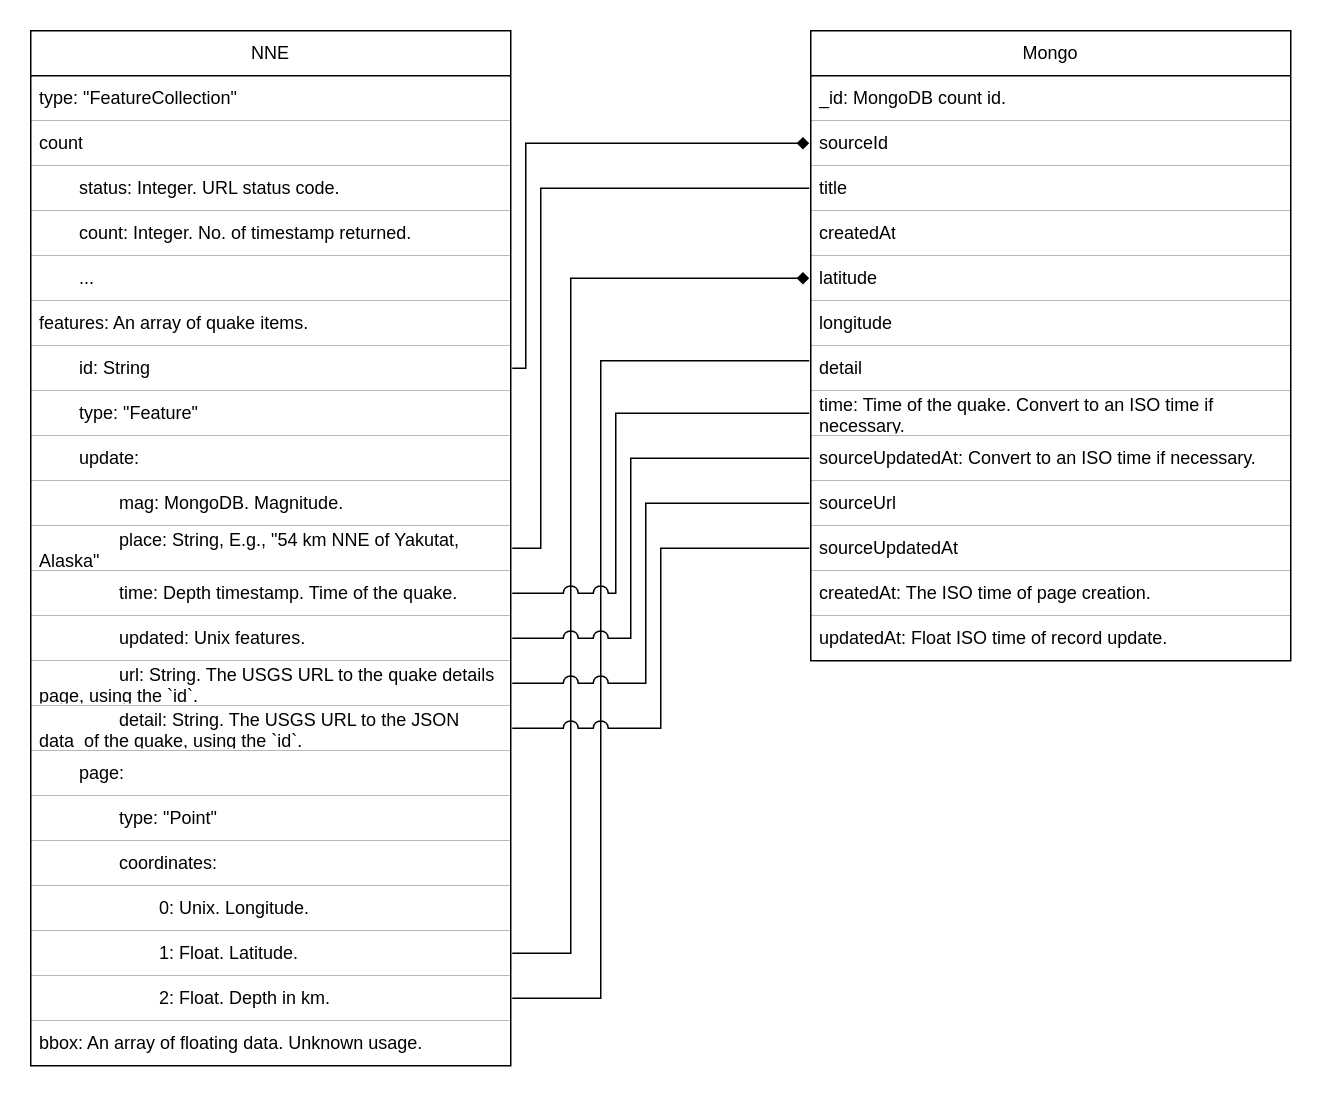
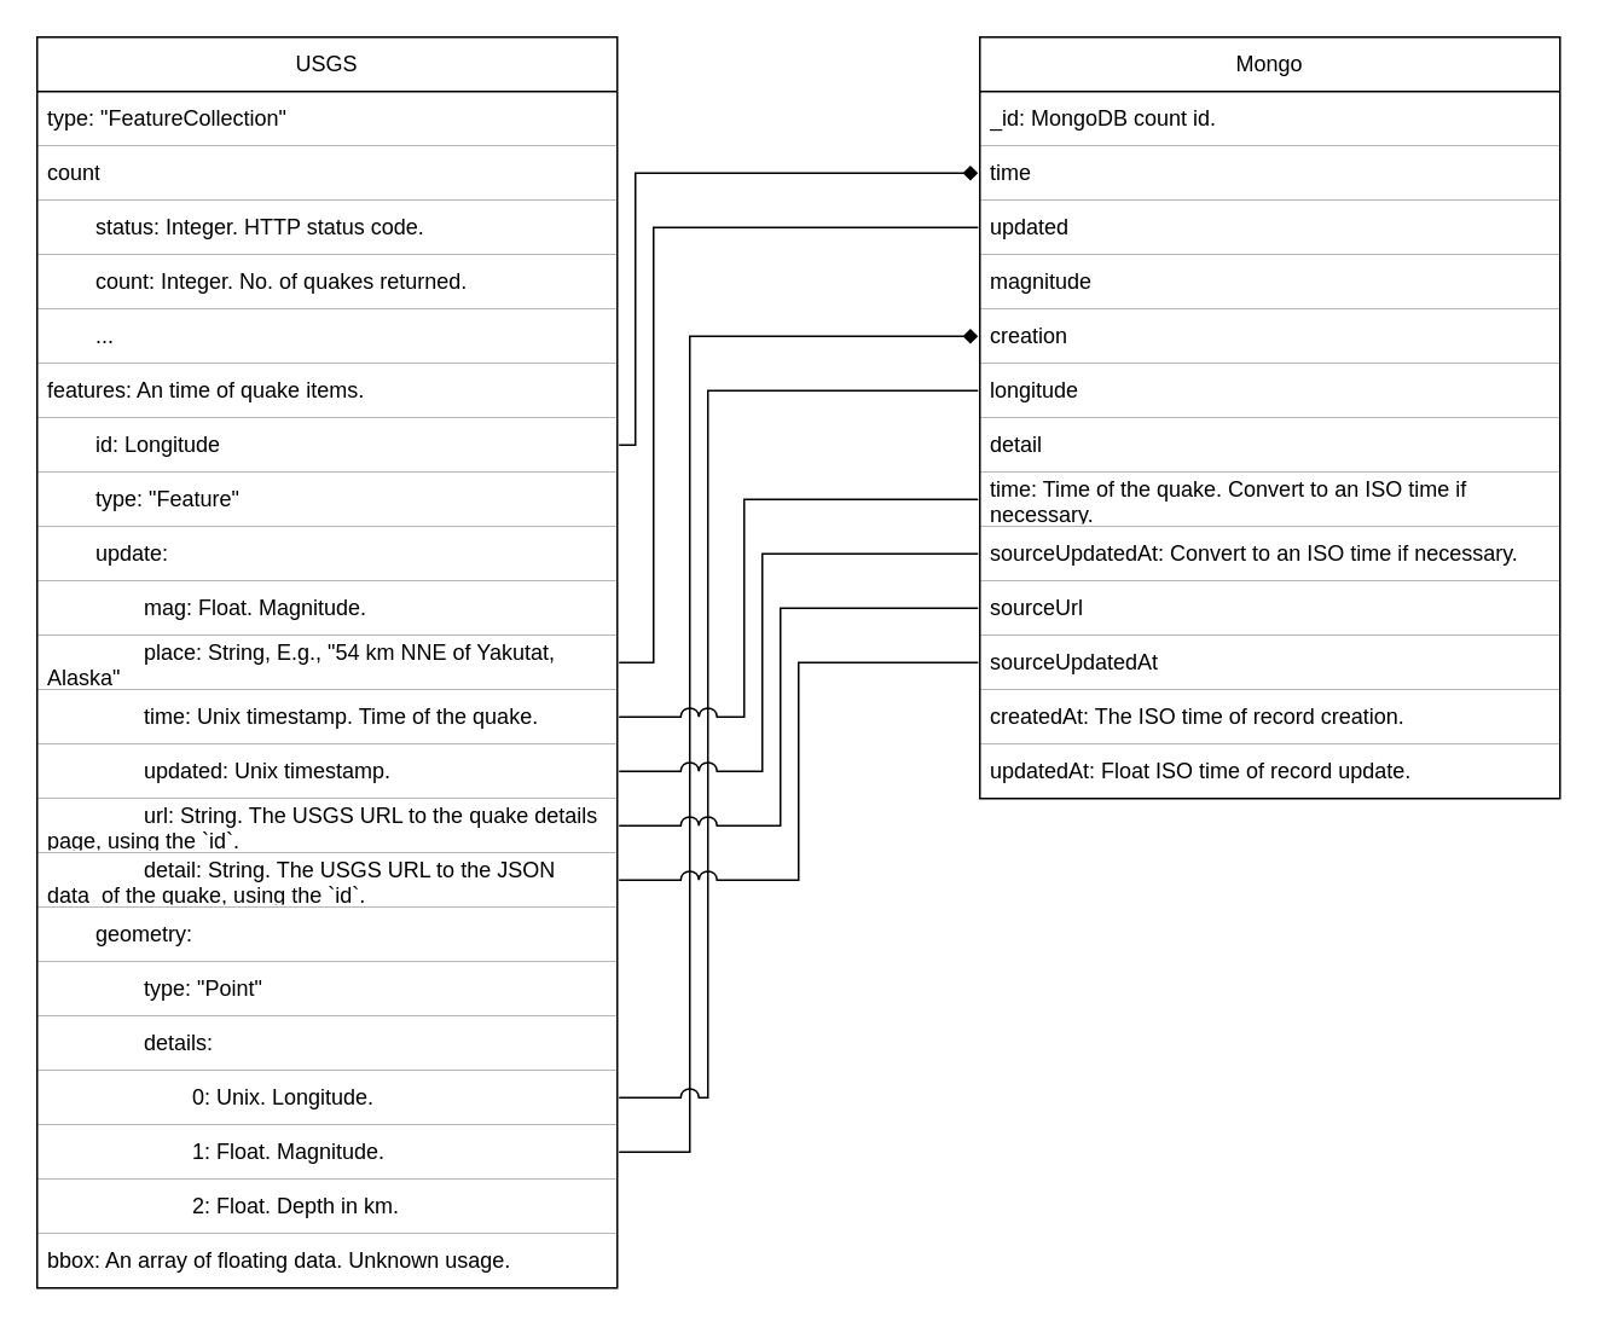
- <mxCell id="2" value="NNE" style="swimlane;fontStyle=0;childLayout=stackLayout;horizontal=1;startSize=30;horizontalStack=0;resizeParent=1;resizeParentMax=0;resizeLast=0;collapsible=1;marginBottom=0;whiteSpace=wrap;html=1;" parent="1" vertex="1"><mxGeometry x="20" y="20" width="320" height="690" as="geometry" /></mxCell>
+ <mxCell id="2" value="USGS" style="swimlane;fontStyle=0;childLayout=stackLayout;horizontal=1;startSize=30;horizontalStack=0;resizeParent=1;resizeParentMax=0;resizeLast=0;collapsible=1;marginBottom=0;whiteSpace=wrap;html=1;" parent="1" vertex="1"><mxGeometry x="20" y="20" width="320" height="690" as="geometry" /></mxCell>
- <mxCell id="27" value="sourceId" style="text;strokeColor=default;fillColor=none;align=left;verticalAlign=middle;spacingLeft=4;spacingRight=4;overflow=hidden;points=[[0,0.5],[1,0.5]];portConstraint=eastwest;rotatable=0;whiteSpace=wrap;html=1;strokeWidth=0;perimeterSpacing=1;dashed=1;" parent="25" vertex="1"><mxGeometry y="60" width="320" height="30" as="geometry" /></mxCell>
+ <mxCell id="27" value="time" style="text;strokeColor=default;fillColor=none;align=left;verticalAlign=middle;spacingLeft=4;spacingRight=4;overflow=hidden;points=[[0,0.5],[1,0.5]];portConstraint=eastwest;rotatable=0;whiteSpace=wrap;html=1;strokeWidth=0;perimeterSpacing=1;dashed=1;" parent="25" vertex="1"><mxGeometry y="60" width="320" height="30" as="geometry" /></mxCell>
- <mxCell id="5" value="&lt;span style=&quot;white-space: pre;&quot;&gt;&#09;&lt;/span&gt;status: Integer. URL status code." style="text;align=left;verticalAlign=middle;spacingLeft=4;spacingRight=4;overflow=hidden;points=[[0,0.5],[1,0.5]];portConstraint=eastwest;rotatable=0;whiteSpace=wrap;html=1;dashed=1;strokeColor=default;strokeWidth=0;perimeterSpacing=1;" parent="2" vertex="1"><mxGeometry y="90" width="320" height="30" as="geometry" /></mxCell>
+ <mxCell id="5" value="&lt;span style=&quot;white-space: pre;&quot;&gt;&#09;&lt;/span&gt;status: Integer. HTTP status code." style="text;align=left;verticalAlign=middle;spacingLeft=4;spacingRight=4;overflow=hidden;points=[[0,0.5],[1,0.5]];portConstraint=eastwest;rotatable=0;whiteSpace=wrap;html=1;dashed=1;strokeColor=default;strokeWidth=0;perimeterSpacing=1;" parent="2" vertex="1"><mxGeometry y="90" width="320" height="30" as="geometry" /></mxCell>
- <mxCell id="28" value="title" style="text;strokeColor=default;fillColor=none;align=left;verticalAlign=middle;spacingLeft=4;spacingRight=4;overflow=hidden;points=[[0,0.5],[1,0.5]];portConstraint=eastwest;rotatable=0;whiteSpace=wrap;html=1;strokeWidth=0;perimeterSpacing=1;dashed=1;" parent="25" vertex="1"><mxGeometry y="90" width="320" height="30" as="geometry" /></mxCell>
+ <mxCell id="28" value="updated" style="text;strokeColor=default;fillColor=none;align=left;verticalAlign=middle;spacingLeft=4;spacingRight=4;overflow=hidden;points=[[0,0.5],[1,0.5]];portConstraint=eastwest;rotatable=0;whiteSpace=wrap;html=1;strokeWidth=0;perimeterSpacing=1;dashed=1;" parent="25" vertex="1"><mxGeometry y="90" width="320" height="30" as="geometry" /></mxCell>
- <mxCell id="6" value="&lt;span style=&quot;white-space: pre;&quot;&gt;&#09;&lt;/span&gt;count: Integer. No. of timestamp returned." style="text;align=left;verticalAlign=middle;spacingLeft=4;spacingRight=4;overflow=hidden;points=[[0,0.5],[1,0.5]];portConstraint=eastwest;rotatable=0;whiteSpace=wrap;html=1;dashed=1;strokeColor=default;strokeWidth=0;perimeterSpacing=1;" parent="2" vertex="1"><mxGeometry y="120" width="320" height="30" as="geometry" /></mxCell>
+ <mxCell id="6" value="&lt;span style=&quot;white-space: pre;&quot;&gt;&#09;&lt;/span&gt;count: Integer. No. of quakes returned." style="text;align=left;verticalAlign=middle;spacingLeft=4;spacingRight=4;overflow=hidden;points=[[0,0.5],[1,0.5]];portConstraint=eastwest;rotatable=0;whiteSpace=wrap;html=1;dashed=1;strokeColor=default;strokeWidth=0;perimeterSpacing=1;" parent="2" vertex="1"><mxGeometry y="120" width="320" height="30" as="geometry" /></mxCell>
- <mxCell id="29" value="createdAt" style="text;strokeColor=default;fillColor=none;align=left;verticalAlign=middle;spacingLeft=4;spacingRight=4;overflow=hidden;points=[[0,0.5],[1,0.5]];portConstraint=eastwest;rotatable=0;whiteSpace=wrap;html=1;strokeWidth=0;perimeterSpacing=1;dashed=1;" parent="25" vertex="1"><mxGeometry y="120" width="320" height="30" as="geometry" /></mxCell>
+ <mxCell id="29" value="magnitude" style="text;strokeColor=default;fillColor=none;align=left;verticalAlign=middle;spacingLeft=4;spacingRight=4;overflow=hidden;points=[[0,0.5],[1,0.5]];portConstraint=eastwest;rotatable=0;whiteSpace=wrap;html=1;strokeWidth=0;perimeterSpacing=1;dashed=1;" parent="25" vertex="1"><mxGeometry y="120" width="320" height="30" as="geometry" /></mxCell>
- <mxCell id="30" value="latitude" style="text;strokeColor=default;fillColor=none;align=left;verticalAlign=middle;spacingLeft=4;spacingRight=4;overflow=hidden;points=[[0,0.5],[1,0.5]];portConstraint=eastwest;rotatable=0;whiteSpace=wrap;html=1;strokeWidth=0;perimeterSpacing=1;dashed=1;" parent="25" vertex="1"><mxGeometry y="150" width="320" height="30" as="geometry" /></mxCell>
+ <mxCell id="30" value="creation" style="text;strokeColor=default;fillColor=none;align=left;verticalAlign=middle;spacingLeft=4;spacingRight=4;overflow=hidden;points=[[0,0.5],[1,0.5]];portConstraint=eastwest;rotatable=0;whiteSpace=wrap;html=1;strokeWidth=0;perimeterSpacing=1;dashed=1;" parent="25" vertex="1"><mxGeometry y="150" width="320" height="30" as="geometry" /></mxCell>
- <mxCell id="8" value="features: An array of quake items." style="text;align=left;verticalAlign=middle;spacingLeft=4;spacingRight=4;overflow=hidden;points=[[0,0.5],[1,0.5]];portConstraint=eastwest;rotatable=0;whiteSpace=wrap;html=1;dashed=1;strokeColor=default;strokeWidth=0;perimeterSpacing=1;" parent="2" vertex="1"><mxGeometry y="180" width="320" height="30" as="geometry" /></mxCell>
+ <mxCell id="8" value="features: An time of quake items." style="text;align=left;verticalAlign=middle;spacingLeft=4;spacingRight=4;overflow=hidden;points=[[0,0.5],[1,0.5]];portConstraint=eastwest;rotatable=0;whiteSpace=wrap;html=1;dashed=1;strokeColor=default;strokeWidth=0;perimeterSpacing=1;" parent="2" vertex="1"><mxGeometry y="180" width="320" height="30" as="geometry" /></mxCell>
- <mxCell id="9" value="&lt;span style=&quot;white-space: pre;&quot;&gt;&#09;&lt;/span&gt;id: String" style="text;align=left;verticalAlign=middle;spacingLeft=4;spacingRight=4;overflow=hidden;points=[[0,0.5],[1,0.5]];portConstraint=eastwest;rotatable=0;whiteSpace=wrap;html=1;dashed=1;strokeColor=default;strokeWidth=0;perimeterSpacing=1;" parent="2" vertex="1"><mxGeometry y="210" width="320" height="30" as="geometry" /></mxCell>
+ <mxCell id="9" value="&lt;span style=&quot;white-space: pre;&quot;&gt;&#09;&lt;/span&gt;id: Longitude" style="text;align=left;verticalAlign=middle;spacingLeft=4;spacingRight=4;overflow=hidden;points=[[0,0.5],[1,0.5]];portConstraint=eastwest;rotatable=0;whiteSpace=wrap;html=1;dashed=1;strokeColor=default;strokeWidth=0;perimeterSpacing=1;" parent="2" vertex="1"><mxGeometry y="210" width="320" height="30" as="geometry" /></mxCell>
- <mxCell id="12" value="&lt;span style=&quot;white-space: pre;&quot;&gt;&#09;&lt;/span&gt;&lt;span style=&quot;white-space: pre;&quot;&gt;&#09;&lt;/span&gt;mag: MongoDB. Magnitude." style="text;align=left;verticalAlign=middle;spacingLeft=4;spacingRight=4;overflow=hidden;points=[[0,0.5],[1,0.5]];portConstraint=eastwest;rotatable=0;whiteSpace=wrap;html=1;dashed=1;strokeColor=default;strokeWidth=0;perimeterSpacing=1;" parent="2" vertex="1"><mxGeometry y="300" width="320" height="30" as="geometry" /></mxCell>
+ <mxCell id="12" value="&lt;span style=&quot;white-space: pre;&quot;&gt;&#09;&lt;/span&gt;&lt;span style=&quot;white-space: pre;&quot;&gt;&#09;&lt;/span&gt;mag: Float. Magnitude." style="text;align=left;verticalAlign=middle;spacingLeft=4;spacingRight=4;overflow=hidden;points=[[0,0.5],[1,0.5]];portConstraint=eastwest;rotatable=0;whiteSpace=wrap;html=1;dashed=1;strokeColor=default;strokeWidth=0;perimeterSpacing=1;" parent="2" vertex="1"><mxGeometry y="300" width="320" height="30" as="geometry" /></mxCell>
+ <mxCell id="43" value="" style="endArrow=none;html=1;rounded=0;edgeStyle=orthogonalEdgeStyle;jumpStyle=arc;jumpSize=10;entryX=0;entryY=0.5;entryDx=0;entryDy=0;exitX=1;exitY=0.5;exitDx=0;exitDy=0;" parent="1" source="21" target="31" edge="1"><mxGeometry width="50" height="50" relative="1" as="geometry"><mxPoint x="351" y="645" as="sourcePoint" /><mxPoint x="549" y="195" as="targetPoint" /><Array as="points"><mxPoint x="390" y="605" /><mxPoint x="390" y="215" /></Array></mxGeometry></mxCell>
- <mxCell id="14" value="&lt;span style=&quot;white-space: pre;&quot;&gt;&#09;&lt;/span&gt;&lt;span style=&quot;white-space: pre;&quot;&gt;&#09;&lt;/span&gt;time: Depth timestamp. Time of the quake." style="text;align=left;verticalAlign=middle;spacingLeft=4;spacingRight=4;overflow=hidden;points=[[0,0.5],[1,0.5]];portConstraint=eastwest;rotatable=0;whiteSpace=wrap;html=1;dashed=1;strokeColor=default;strokeWidth=0;perimeterSpacing=1;" parent="2" vertex="1"><mxGeometry y="360" width="320" height="30" as="geometry" /></mxCell>
+ <mxCell id="14" value="&lt;span style=&quot;white-space: pre;&quot;&gt;&#09;&lt;/span&gt;&lt;span style=&quot;white-space: pre;&quot;&gt;&#09;&lt;/span&gt;time: Unix timestamp. Time of the quake." style="text;align=left;verticalAlign=middle;spacingLeft=4;spacingRight=4;overflow=hidden;points=[[0,0.5],[1,0.5]];portConstraint=eastwest;rotatable=0;whiteSpace=wrap;html=1;dashed=1;strokeColor=default;strokeWidth=0;perimeterSpacing=1;" parent="2" vertex="1"><mxGeometry y="360" width="320" height="30" as="geometry" /></mxCell>
- <mxCell id="37" value="createdAt: The ISO time of page creation." style="text;strokeColor=default;fillColor=none;align=left;verticalAlign=middle;spacingLeft=4;spacingRight=4;overflow=hidden;points=[[0,0.5],[1,0.5]];portConstraint=eastwest;rotatable=0;whiteSpace=wrap;html=1;strokeWidth=0;perimeterSpacing=1;dashed=1;" parent="25" vertex="1"><mxGeometry y="360" width="320" height="30" as="geometry" /></mxCell>
+ <mxCell id="37" value="createdAt: The ISO time of record creation." style="text;strokeColor=default;fillColor=none;align=left;verticalAlign=middle;spacingLeft=4;spacingRight=4;overflow=hidden;points=[[0,0.5],[1,0.5]];portConstraint=eastwest;rotatable=0;whiteSpace=wrap;html=1;strokeWidth=0;perimeterSpacing=1;dashed=1;" parent="25" vertex="1"><mxGeometry y="360" width="320" height="30" as="geometry" /></mxCell>
- <mxCell id="41" value="" style="endArrow=none;html=1;rounded=0;edgeStyle=orthogonalEdgeStyle;jumpStyle=arc;jumpSize=10;" parent="1" source="23" target="32" edge="1"><mxGeometry width="50" height="50" relative="1" as="geometry"><mxPoint x="351" y="375" as="sourcePoint" /><mxPoint x="549" y="135" as="targetPoint" /><Array as="points"><mxPoint x="400" y="665" /><mxPoint x="400" y="240" /></Array></mxGeometry></mxCell>
- <mxCell id="15" value="&lt;span style=&quot;white-space: pre;&quot;&gt;&#09;&lt;/span&gt;&lt;span style=&quot;white-space: pre;&quot;&gt;&#09;&lt;/span&gt;updated: Unix features." style="text;align=left;verticalAlign=middle;spacingLeft=4;spacingRight=4;overflow=hidden;points=[[0,0.5],[1,0.5]];portConstraint=eastwest;rotatable=0;whiteSpace=wrap;html=1;dashed=1;strokeColor=default;strokeWidth=0;perimeterSpacing=1;" parent="2" vertex="1"><mxGeometry y="390" width="320" height="30" as="geometry" /></mxCell>
+ <mxCell id="15" value="&lt;span style=&quot;white-space: pre;&quot;&gt;&#09;&lt;/span&gt;&lt;span style=&quot;white-space: pre;&quot;&gt;&#09;&lt;/span&gt;updated: Unix timestamp." style="text;align=left;verticalAlign=middle;spacingLeft=4;spacingRight=4;overflow=hidden;points=[[0,0.5],[1,0.5]];portConstraint=eastwest;rotatable=0;whiteSpace=wrap;html=1;dashed=1;strokeColor=default;strokeWidth=0;perimeterSpacing=1;" parent="2" vertex="1"><mxGeometry y="390" width="320" height="30" as="geometry" /></mxCell>
- <mxCell id="18" value="&lt;span style=&quot;white-space: pre;&quot;&gt;&#09;&lt;/span&gt;page:" style="text;align=left;verticalAlign=middle;spacingLeft=4;spacingRight=4;overflow=hidden;points=[[0,0.5],[1,0.5]];portConstraint=eastwest;rotatable=0;whiteSpace=wrap;html=1;dashed=1;strokeColor=default;strokeWidth=0;perimeterSpacing=1;" parent="2" vertex="1"><mxGeometry y="480" width="320" height="30" as="geometry" /></mxCell>
+ <mxCell id="18" value="&lt;span style=&quot;white-space: pre;&quot;&gt;&#09;&lt;/span&gt;geometry:" style="text;align=left;verticalAlign=middle;spacingLeft=4;spacingRight=4;overflow=hidden;points=[[0,0.5],[1,0.5]];portConstraint=eastwest;rotatable=0;whiteSpace=wrap;html=1;dashed=1;strokeColor=default;strokeWidth=0;perimeterSpacing=1;" parent="2" vertex="1"><mxGeometry y="480" width="320" height="30" as="geometry" /></mxCell>
- <mxCell id="20" value="&lt;span style=&quot;white-space: pre;&quot;&gt;&#09;&lt;/span&gt;&lt;span style=&quot;white-space: pre;&quot;&gt;&#09;&lt;/span&gt;coordinates:" style="text;align=left;verticalAlign=middle;spacingLeft=4;spacingRight=4;overflow=hidden;points=[[0,0.5],[1,0.5]];portConstraint=eastwest;rotatable=0;whiteSpace=wrap;html=1;dashed=1;strokeColor=default;strokeWidth=0;perimeterSpacing=1;" parent="2" vertex="1"><mxGeometry y="540" width="320" height="30" as="geometry" /></mxCell>
+ <mxCell id="20" value="&lt;span style=&quot;white-space: pre;&quot;&gt;&#09;&lt;/span&gt;&lt;span style=&quot;white-space: pre;&quot;&gt;&#09;&lt;/span&gt;details:" style="text;align=left;verticalAlign=middle;spacingLeft=4;spacingRight=4;overflow=hidden;points=[[0,0.5],[1,0.5]];portConstraint=eastwest;rotatable=0;whiteSpace=wrap;html=1;dashed=1;strokeColor=default;strokeWidth=0;perimeterSpacing=1;" parent="2" vertex="1"><mxGeometry y="540" width="320" height="30" as="geometry" /></mxCell>
- <mxCell id="22" value="&lt;span style=&quot;white-space: pre;&quot;&gt;&#09;&lt;/span&gt;&lt;span style=&quot;white-space: pre;&quot;&gt;&#09;&lt;/span&gt;&lt;span style=&quot;white-space: pre;&quot;&gt;&#09;&lt;/span&gt;1: Float. Latitude." style="text;align=left;verticalAlign=middle;spacingLeft=4;spacingRight=4;overflow=hidden;points=[[0,0.5],[1,0.5]];portConstraint=eastwest;rotatable=0;whiteSpace=wrap;html=1;dashed=1;strokeColor=default;strokeWidth=0;perimeterSpacing=1;" parent="2" vertex="1"><mxGeometry y="600" width="320" height="30" as="geometry" /></mxCell>
+ <mxCell id="22" value="&lt;span style=&quot;white-space: pre;&quot;&gt;&#09;&lt;/span&gt;&lt;span style=&quot;white-space: pre;&quot;&gt;&#09;&lt;/span&gt;&lt;span style=&quot;white-space: pre;&quot;&gt;&#09;&lt;/span&gt;1: Float. Magnitude." style="text;align=left;verticalAlign=middle;spacingLeft=4;spacingRight=4;overflow=hidden;points=[[0,0.5],[1,0.5]];portConstraint=eastwest;rotatable=0;whiteSpace=wrap;html=1;dashed=1;strokeColor=default;strokeWidth=0;perimeterSpacing=1;" parent="2" vertex="1"><mxGeometry y="600" width="320" height="30" as="geometry" /></mxCell>
